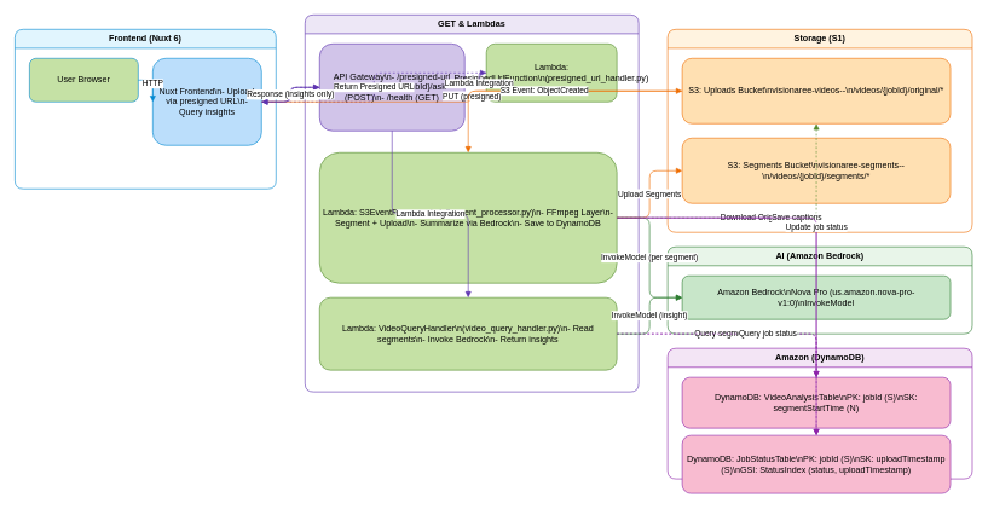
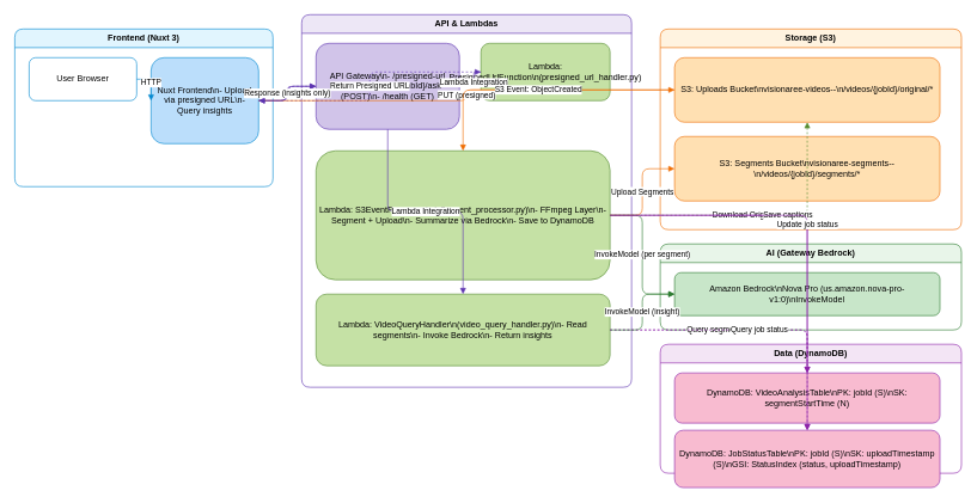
- <mxCell id="5" value="GET &amp; Lambdas" style="swimlane;childLayout=stackLayout;horizontal=1;startSize=26;rounded=1;whiteSpace=wrap;html=1;fillColor=#ede7f6;strokeColor=#5e35b1;" parent="1" vertex="1"><mxGeometry x="420" y="20" width="460" height="520" as="geometry" /></mxCell>
+ <mxCell id="5" value="API &amp; Lambdas" style="swimlane;childLayout=stackLayout;horizontal=1;startSize=26;rounded=1;whiteSpace=wrap;html=1;fillColor=#ede7f6;strokeColor=#5e35b1;" parent="1" vertex="1"><mxGeometry x="420" y="20" width="460" height="520" as="geometry" /></mxCell>
- <mxCell id="2" value="Frontend (Nuxt 6)" style="swimlane;childLayout=stackLayout;horizontal=1;startSize=26;rounded=1;whiteSpace=wrap;html=1;fillColor=#e1f5fe;strokeColor=#0288d1;" parent="1" vertex="1"><mxGeometry x="20" y="40" width="360" height="220" as="geometry" /></mxCell>
+ <mxCell id="2" value="Frontend (Nuxt 3)" style="swimlane;childLayout=stackLayout;horizontal=1;startSize=26;rounded=1;whiteSpace=wrap;html=1;fillColor=#e1f5fe;strokeColor=#0288d1;" parent="1" vertex="1"><mxGeometry x="20" y="40" width="360" height="220" as="geometry" /></mxCell>
- <mxCell id="10" value="Storage (S1)" style="swimlane;childLayout=stackLayout;horizontal=1;startSize=26;rounded=1;whiteSpace=wrap;html=1;fillColor=#fff3e0;strokeColor=#ef6c00;" parent="1" vertex="1"><mxGeometry x="920" y="40" width="420" height="280" as="geometry" /></mxCell>
+ <mxCell id="10" value="Storage (S3)" style="swimlane;childLayout=stackLayout;horizontal=1;startSize=26;rounded=1;whiteSpace=wrap;html=1;fillColor=#fff3e0;strokeColor=#ef6c00;" parent="1" vertex="1"><mxGeometry x="920" y="40" width="420" height="280" as="geometry" /></mxCell>
- <mxCell id="3" value="User Browser" style="rounded=1;whiteSpace=wrap;html=1;fillColor=#c5e1a5;strokeColor=#0288d1;" parent="2" vertex="1"><mxGeometry x="20" y="40" width="150" height="60" as="geometry" /></mxCell>
+ <mxCell id="3" value="User Browser" style="rounded=1;whiteSpace=wrap;html=1;fillColor=#ffffff;strokeColor=#0288d1;" parent="2" vertex="1"><mxGeometry x="20" y="40" width="150" height="60" as="geometry" /></mxCell>
- <mxCell id="13" value="AI (Amazon Bedrock)" style="swimlane;childLayout=stackLayout;horizontal=1;startSize=26;rounded=1;whiteSpace=wrap;html=1;fillColor=#e8f5e9;strokeColor=#2e7d32;" parent="1" vertex="1"><mxGeometry x="920" y="340" width="420" height="120" as="geometry" /></mxCell>
+ <mxCell id="13" value="AI (Gateway Bedrock)" style="swimlane;childLayout=stackLayout;horizontal=1;startSize=26;rounded=1;whiteSpace=wrap;html=1;fillColor=#e8f5e9;strokeColor=#2e7d32;" parent="1" vertex="1"><mxGeometry x="920" y="340" width="420" height="120" as="geometry" /></mxCell>
- <mxCell id="15" value="Amazon (DynamoDB)" style="swimlane;childLayout=stackLayout;horizontal=1;startSize=26;rounded=1;whiteSpace=wrap;html=1;fillColor=#f3e5f5;strokeColor=#8e24aa;" parent="1" vertex="1"><mxGeometry x="920" y="480" width="420" height="180" as="geometry" /></mxCell>
+ <mxCell id="15" value="Data (DynamoDB)" style="swimlane;childLayout=stackLayout;horizontal=1;startSize=26;rounded=1;whiteSpace=wrap;html=1;fillColor=#f3e5f5;strokeColor=#8e24aa;" parent="1" vertex="1"><mxGeometry x="920" y="480" width="420" height="180" as="geometry" /></mxCell>
